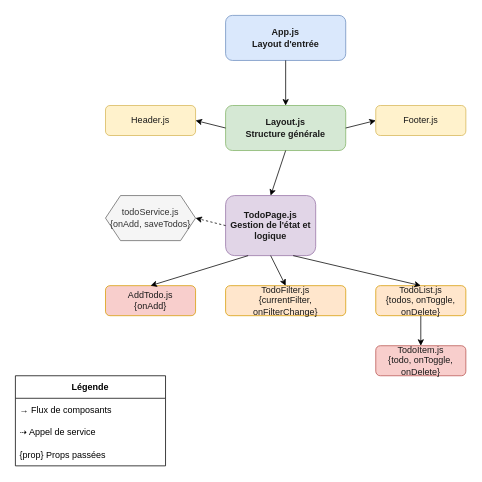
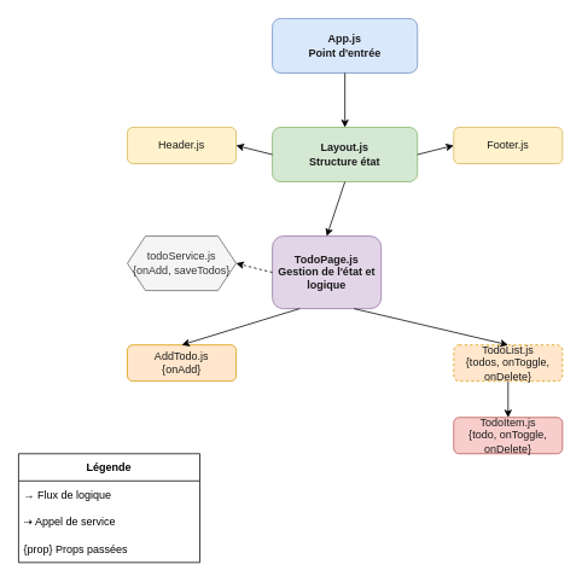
- <mxCell id="2" value="App.js&#10;Layout d'entrée" style="rounded=1;whiteSpace=wrap;html=1;fillColor=#dae8fc;strokeColor=#6c8ebf;fontStyle=1;fontColor=#1A1A1A;" parent="1" vertex="1"><mxGeometry x="300" y="20" width="160" height="60" as="geometry" /></mxCell>
+ <mxCell id="2" value="App.js&#10;Point d'entrée" style="rounded=1;whiteSpace=wrap;html=1;fillColor=#dae8fc;strokeColor=#6c8ebf;fontStyle=1;fontColor=#1A1A1A;" parent="1" vertex="1"><mxGeometry x="300" y="20" width="160" height="60" as="geometry" /></mxCell>
- <mxCell id="3" value="Layout.js&#10;Structure générale" style="rounded=1;whiteSpace=wrap;html=1;fillColor=#d5e8d4;strokeColor=#82b366;fontStyle=1;fontColor=#1A1A1A;" parent="1" vertex="1"><mxGeometry x="300" y="140" width="160" height="60" as="geometry" /></mxCell>
+ <mxCell id="3" value="Layout.js&#10;Structure état" style="rounded=1;whiteSpace=wrap;html=1;fillColor=#d5e8d4;strokeColor=#82b366;fontStyle=1;fontColor=#1A1A1A;" parent="1" vertex="1"><mxGeometry x="300" y="140" width="160" height="60" as="geometry" /></mxCell>
- <mxCell id="16" value="" style="endArrow=classic;html=1;exitX=0.5;exitY=1;entryX=0.5;entryY=0;" parent="1" source="6" target="8" edge="1"><mxGeometry width="50" height="50" relative="1" as="geometry" /></mxCell>
- <mxCell id="7" value="AddTodo.js&#10;{onAdd}" style="rounded=1;whiteSpace=wrap;html=1;fillColor=#f8cecc;strokeColor=#d79b00;fontColor=#1A1A1A;" parent="1" vertex="1"><mxGeometry x="140" y="380" width="120" height="40" as="geometry" /></mxCell>
+ <mxCell id="7" value="AddTodo.js&#10;{onAdd}" style="rounded=1;whiteSpace=wrap;html=1;fillColor=#ffe6cc;strokeColor=#d79b00;fontColor=#1A1A1A;" parent="1" vertex="1"><mxGeometry x="140" y="380" width="120" height="40" as="geometry" /></mxCell>
- <mxCell id="8" value="TodoFilter.js&#10;{currentFilter, onFilterChange}" style="rounded=1;whiteSpace=wrap;html=1;fillColor=#ffe6cc;strokeColor=#d79b00;fontColor=#1A1A1A;" parent="1" vertex="1"><mxGeometry x="300" y="380" width="160" height="40" as="geometry" /></mxCell>
- <mxCell id="9" value="TodoList.js&#10;{todos, onToggle, onDelete}" style="rounded=1;whiteSpace=wrap;html=1;fillColor=#ffe6cc;strokeColor=#d79b00;fontColor=#1A1A1A;" parent="1" vertex="1"><mxGeometry x="500" y="380" width="120" height="40" as="geometry" /></mxCell>
+ <mxCell id="9" value="TodoList.js&#10;{todos, onToggle, onDelete}" style="rounded=1;whiteSpace=wrap;html=1;fillColor=#ffe6cc;strokeColor=#d79b00;fontColor=#1A1A1A;dashed=1;" parent="1" vertex="1"><mxGeometry x="500" y="380" width="120" height="40" as="geometry" /></mxCell>
- <mxCell id="22" value="→ Flux de composants" style="text;strokeColor=none;fillColor=none;align=left;verticalAlign=middle;spacingLeft=4;spacingRight=4;overflow=hidden;points=[[0,0.5],[1,0.5]];portConstraint=eastwest;rotatable=0;" parent="21" vertex="1"><mxGeometry y="30" width="200" height="30" as="geometry" /></mxCell>
+ <mxCell id="22" value="→ Flux de logique" style="text;strokeColor=none;fillColor=none;align=left;verticalAlign=middle;spacingLeft=4;spacingRight=4;overflow=hidden;points=[[0,0.5],[1,0.5]];portConstraint=eastwest;rotatable=0;" parent="21" vertex="1"><mxGeometry y="30" width="200" height="30" as="geometry" /></mxCell>
